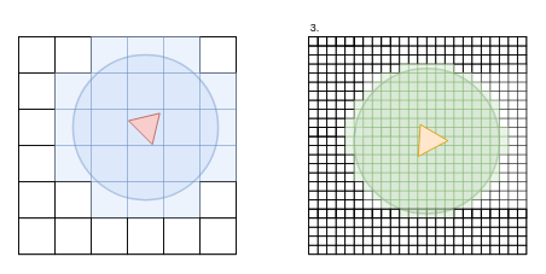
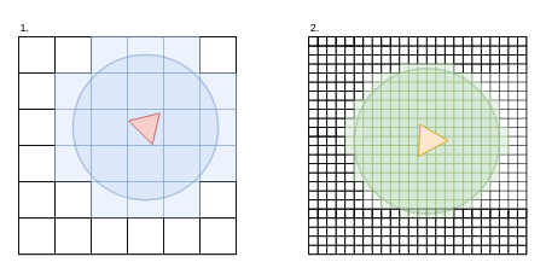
+ <mxCell id="655" value="1." style="text;html=1;resizable=0;points=[];autosize=1;align=left;verticalAlign=top;spacingTop=-4;" vertex="1" parent="1"><mxGeometry x="20" y="20" width="30" height="20" as="geometry" /></mxCell>
- <mxCell id="656" value="3." style="text;html=1;resizable=0;points=[];autosize=1;align=left;verticalAlign=top;spacingTop=-4;" vertex="1" parent="1"><mxGeometry x="340" y="20" width="30" height="20" as="geometry" /></mxCell>
+ <mxCell id="656" value="2." style="text;html=1;resizable=0;points=[];autosize=1;align=left;verticalAlign=top;spacingTop=-4;" vertex="1" parent="1"><mxGeometry x="340" y="20" width="30" height="20" as="geometry" /></mxCell>
